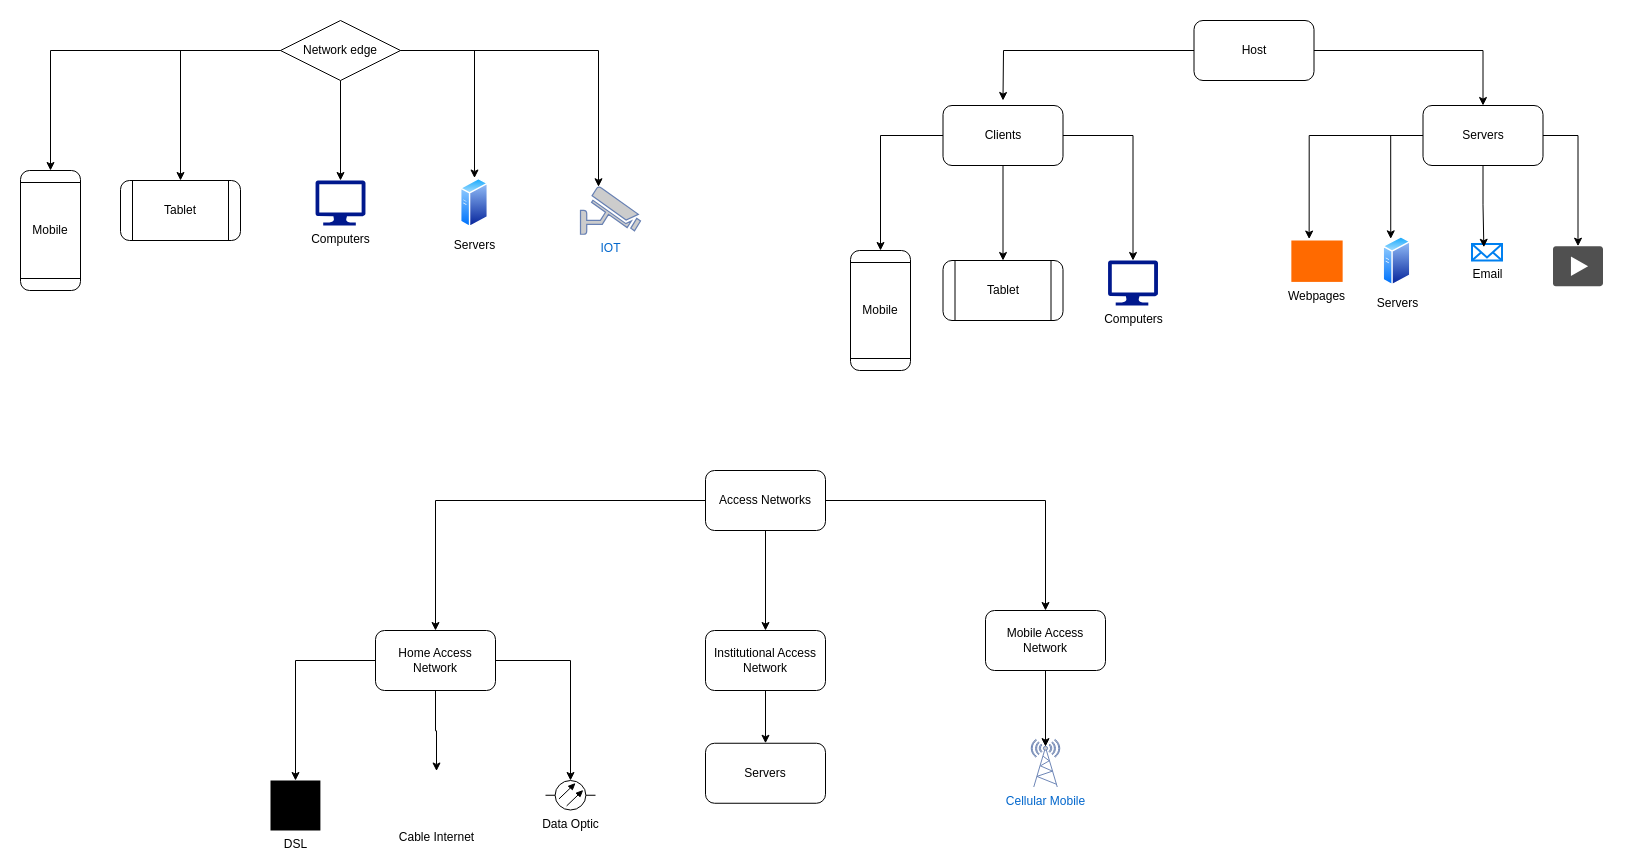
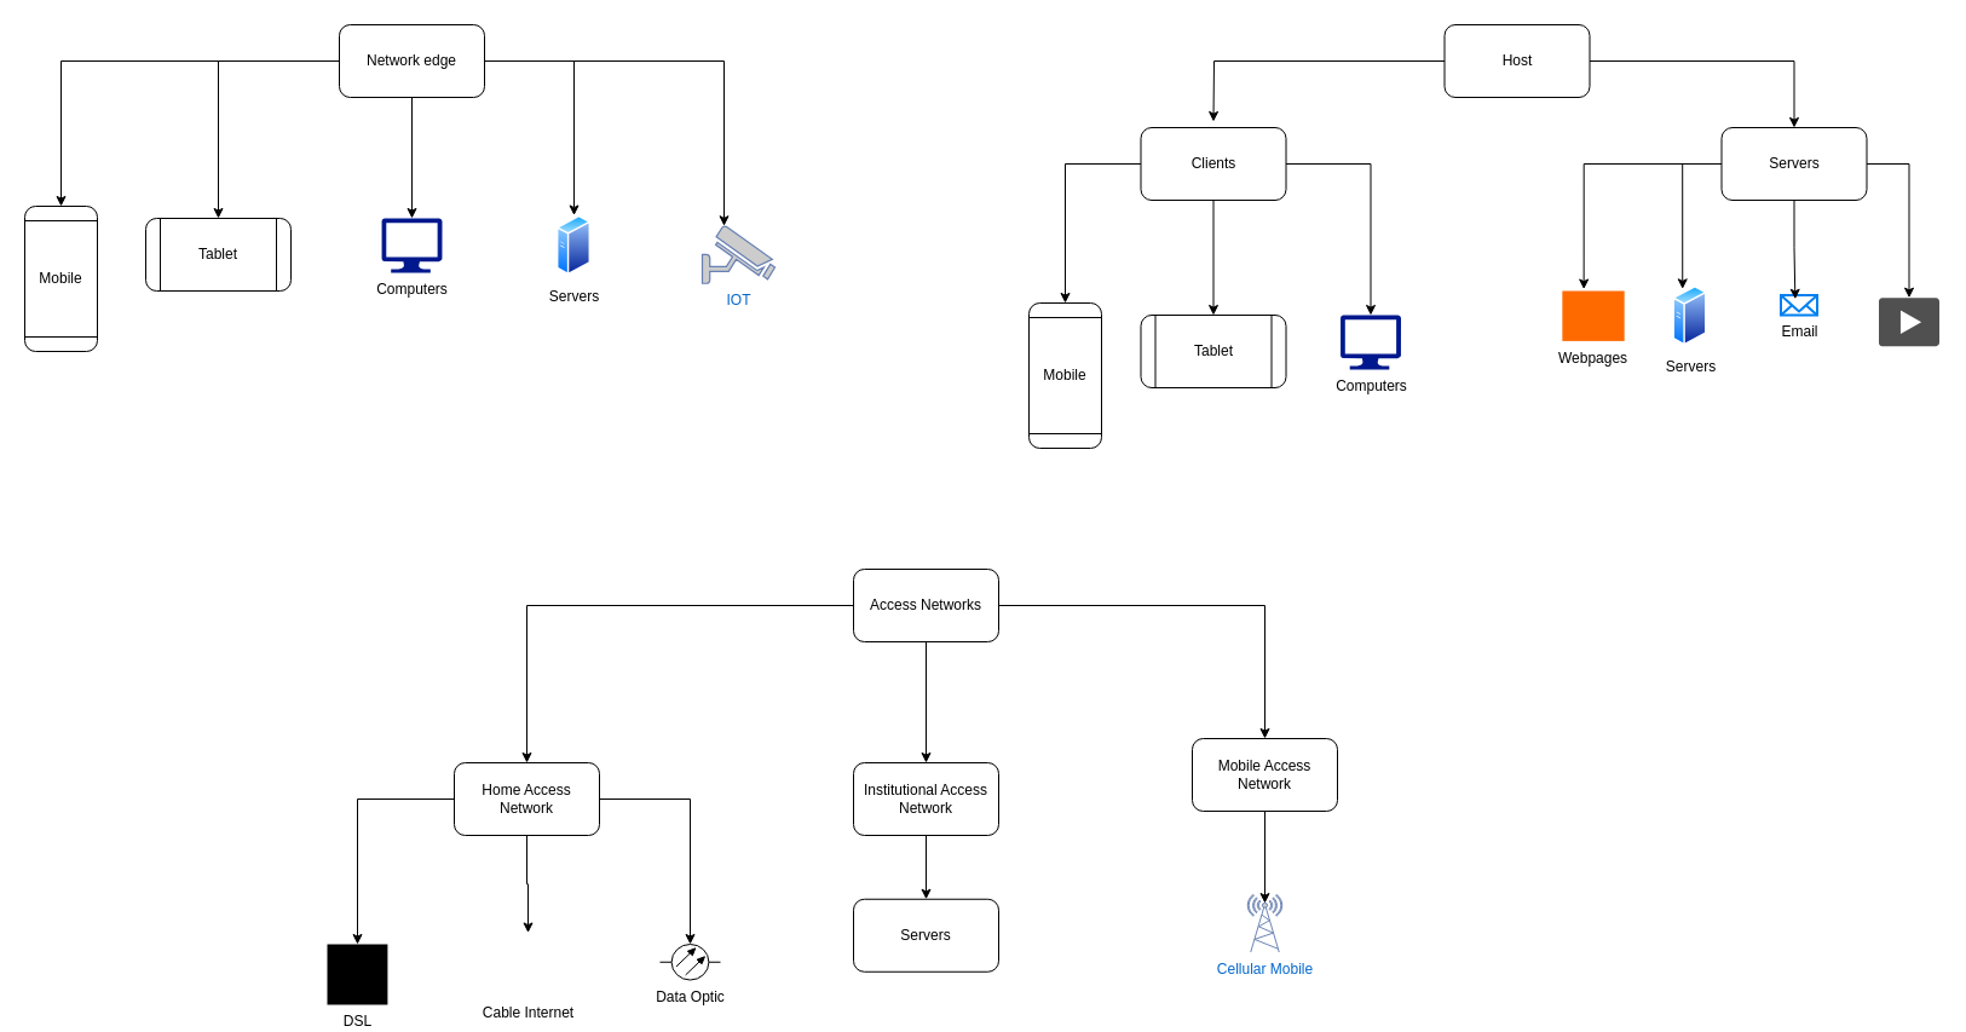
- <mxCell id="6" value="Network edge" style="rhombus;whiteSpace=wrap;html=1;" vertex="1" parent="1"><mxGeometry x="280" y="20" width="120" height="60" as="geometry" /></mxCell>
+ <mxCell id="6" value="Network edge" style="rounded=1;whiteSpace=wrap;html=1;" vertex="1" parent="1"><mxGeometry x="280" y="20" width="120" height="60" as="geometry" /></mxCell>
